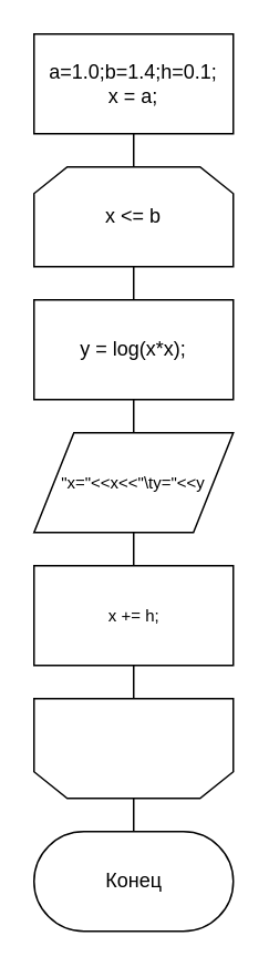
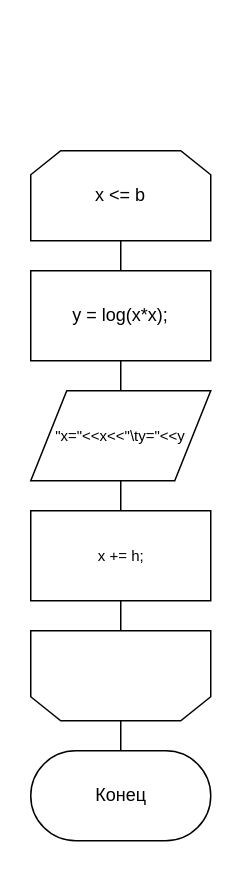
- <mxCell id="2" value="a=1.0;b=1.4;h=0.1;&lt;br&gt;x = a;" style="rounded=0;whiteSpace=wrap;html=1;" vertex="1" parent="1"><mxGeometry x="20" y="20" width="120" height="60" as="geometry" /></mxCell>
- <mxCell id="4" value="" style="endArrow=none;html=1;entryX=0.5;entryY=1;entryDx=0;entryDy=0;exitX=0.5;exitY=0;exitDx=0;exitDy=0;" edge="1" parent="1" source="3" target="2"><mxGeometry width="50" height="50" relative="1" as="geometry"><mxPoint x="-50" y="160" as="sourcePoint" /><mxPoint x="0" y="110" as="targetPoint" /></mxGeometry></mxCell>
